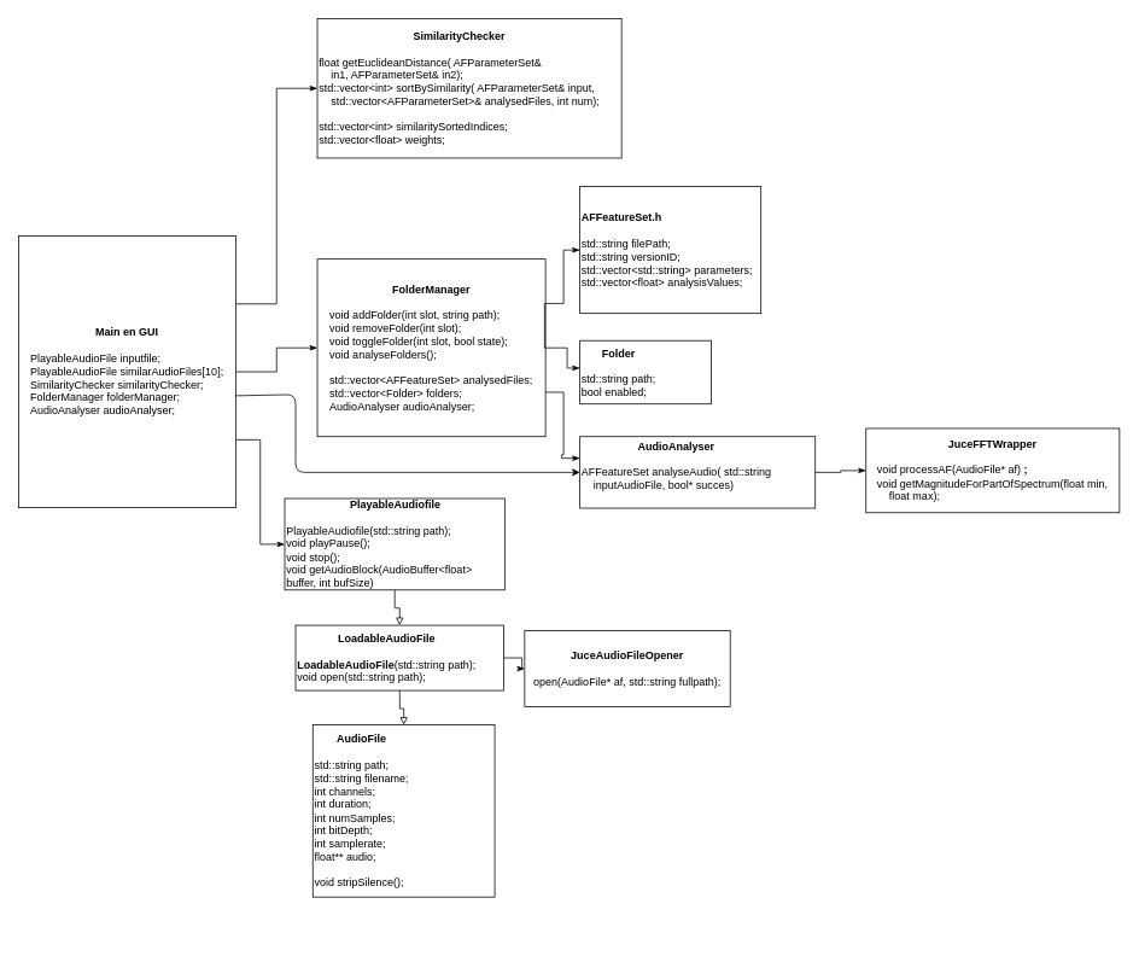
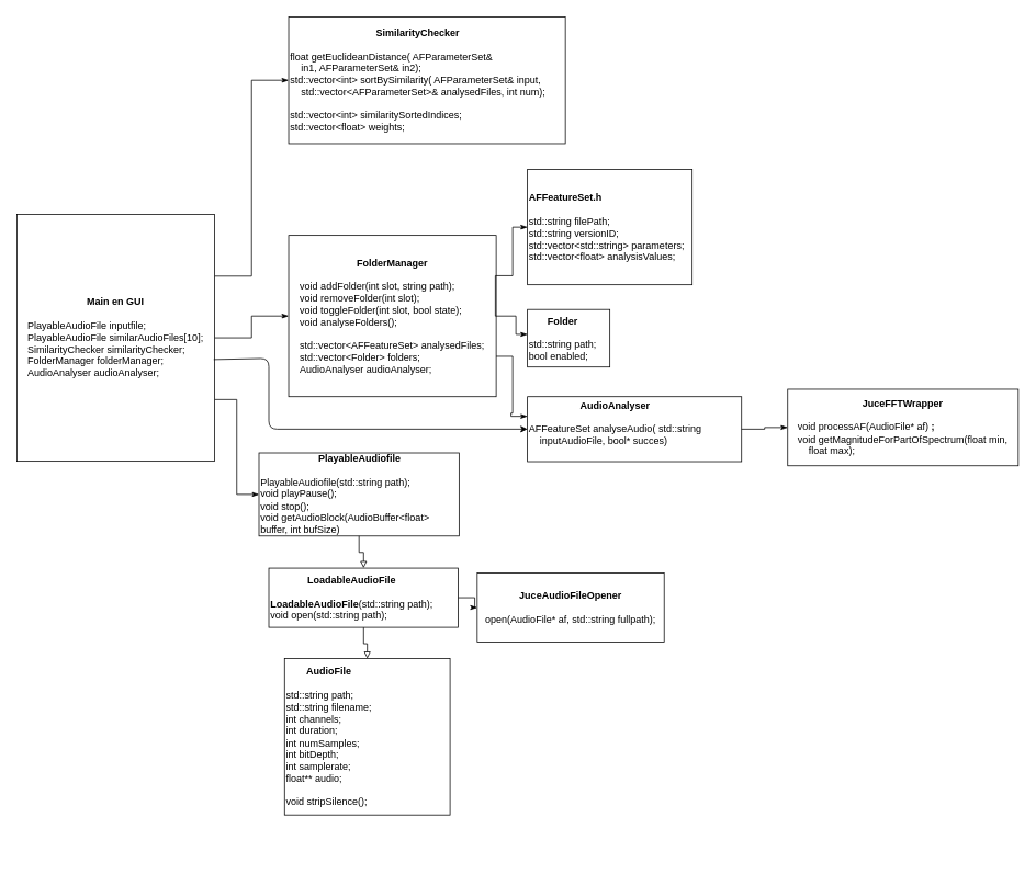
- <mxCell id="9" value="&lt;div align=&quot;center&quot;&gt;&lt;b&gt;Folder&lt;/b&gt;&lt;/div&gt;&lt;div align=&quot;center&quot;&gt;&lt;b&gt;&lt;/b&gt;&lt;br&gt;&lt;/div&gt;&lt;div&gt;std::string path;&lt;/div&gt;&lt;div&gt;bool enabled;&lt;br&gt;&lt;b&gt;&lt;/b&gt;&lt;/div&gt;" style="rounded=0;whiteSpace=wrap;html=1;align=left;" parent="3" vertex="1"><mxGeometry x="290" y="170" width="145" height="70" as="geometry" /></mxCell>
+ <mxCell id="9" value="&lt;div align=&quot;center&quot;&gt;&lt;b&gt;Folder&lt;/b&gt;&lt;/div&gt;&lt;div align=&quot;center&quot;&gt;&lt;b&gt;&lt;/b&gt;&lt;br&gt;&lt;/div&gt;&lt;div&gt;std::string path;&lt;/div&gt;&lt;div&gt;bool enabled;&lt;br&gt;&lt;b&gt;&lt;/b&gt;&lt;/div&gt;" style="rounded=0;whiteSpace=wrap;html=1;align=left;" parent="3" vertex="1"><mxGeometry x="290" y="170" width="100" height="70" as="geometry" /></mxCell>
